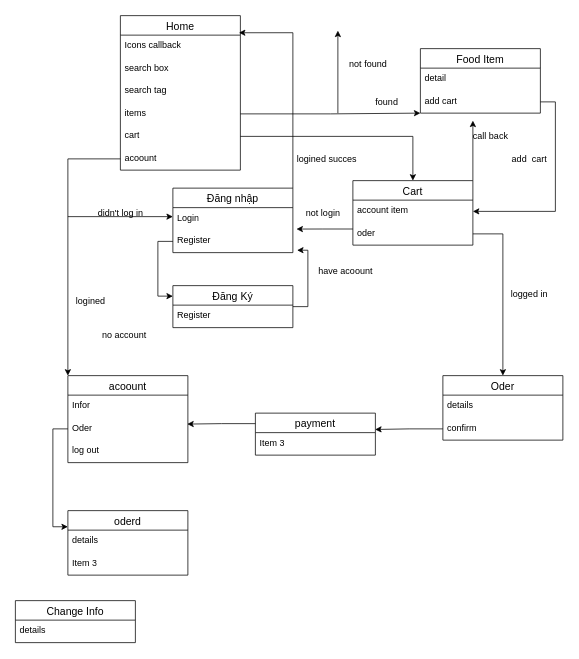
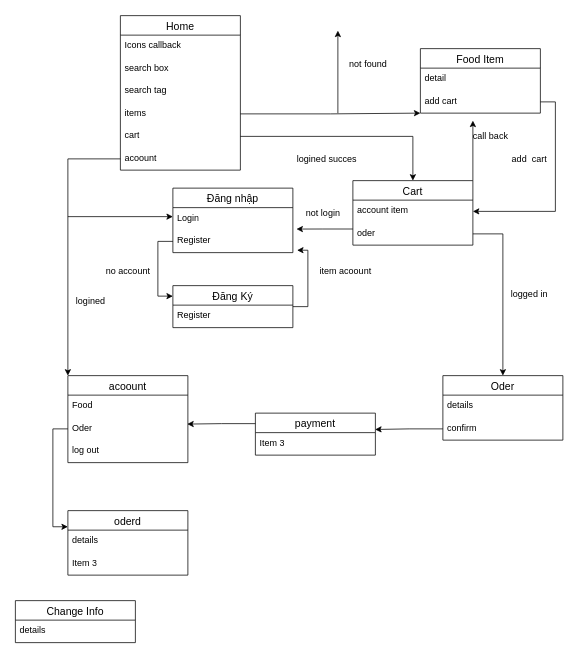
- <mxCell id="52" style="edgeStyle=orthogonalEdgeStyle;rounded=0;orthogonalLoop=1;jettySize=auto;html=1;exitX=1;exitY=0;exitDx=0;exitDy=0;entryX=0.988;entryY=-0.106;entryDx=0;entryDy=0;entryPerimeter=0;" parent="1" source="16" target="3" edge="1"><mxGeometry relative="1" as="geometry" /></mxCell>
- <mxCell id="10" value="found" style="text;html=1;align=center;verticalAlign=middle;resizable=0;points=[];autosize=1;strokeColor=none;fillColor=none;" parent="1" vertex="1"><mxGeometry x="490" y="120" width="50" height="30" as="geometry" /></mxCell>
- <mxCell id="15" value="didn't log in" style="text;html=1;align=center;verticalAlign=middle;resizable=0;points=[];autosize=1;strokeColor=none;fillColor=none;" parent="1" vertex="1"><mxGeometry x="120" y="268" width="80" height="30" as="geometry" /></mxCell>
- <mxCell id="55" value="have acoount" style="text;html=1;align=center;verticalAlign=middle;resizable=0;points=[];autosize=1;strokeColor=none;fillColor=none;" parent="1" vertex="1"><mxGeometry x="410" y="346" width="100" height="30" as="geometry" /></mxCell>
+ <mxCell id="55" value="item acoount" style="text;html=1;align=center;verticalAlign=middle;resizable=0;points=[];autosize=1;strokeColor=none;fillColor=none;" parent="1" vertex="1"><mxGeometry x="410" y="346" width="100" height="30" as="geometry" /></mxCell>
- <mxCell id="54" value="no account" style="text;html=1;align=center;verticalAlign=middle;resizable=0;points=[];autosize=1;strokeColor=none;fillColor=none;" parent="1" vertex="1"><mxGeometry x="125" y="431" width="80" height="30" as="geometry" /></mxCell>
+ <mxCell id="54" value="no account" style="text;html=1;align=center;verticalAlign=middle;resizable=0;points=[];autosize=1;strokeColor=none;fillColor=none;" parent="1" vertex="1"><mxGeometry x="130" y="346" width="80" height="30" as="geometry" /></mxCell>
- <mxCell id="20" value="Infor" style="text;strokeColor=none;fillColor=none;spacingLeft=4;spacingRight=4;overflow=hidden;rotatable=0;points=[[0,0.5],[1,0.5]];portConstraint=eastwest;fontSize=12;whiteSpace=wrap;html=1;" parent="19" vertex="1"><mxGeometry y="26" width="160" height="30" as="geometry" /></mxCell>
+ <mxCell id="20" value="Food" style="text;strokeColor=none;fillColor=none;spacingLeft=4;spacingRight=4;overflow=hidden;rotatable=0;points=[[0,0.5],[1,0.5]];portConstraint=eastwest;fontSize=12;whiteSpace=wrap;html=1;" parent="19" vertex="1"><mxGeometry y="26" width="160" height="30" as="geometry" /></mxCell>
